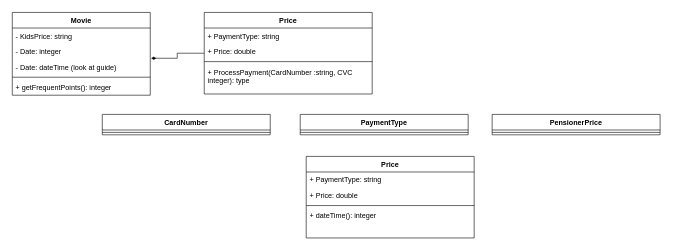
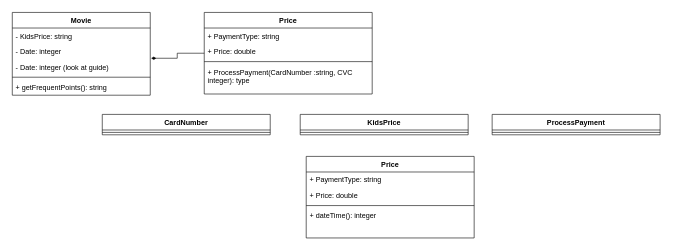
- <mxCell id="5" value="- Date: dateTime (look at guide)" style="text;strokeColor=none;fillColor=none;align=left;verticalAlign=top;spacingLeft=4;spacingRight=4;overflow=hidden;rotatable=0;points=[[0,0.5],[1,0.5]];portConstraint=eastwest;" vertex="1" parent="2"><mxGeometry y="78" width="230" height="26" as="geometry" /></mxCell>
+ <mxCell id="5" value="- Date: integer (look at guide)" style="text;strokeColor=none;fillColor=none;align=left;verticalAlign=top;spacingLeft=4;spacingRight=4;overflow=hidden;rotatable=0;points=[[0,0.5],[1,0.5]];portConstraint=eastwest;" vertex="1" parent="2"><mxGeometry y="78" width="230" height="26" as="geometry" /></mxCell>
- <mxCell id="7" value="+ getFrequentPoints(): integer" style="text;strokeColor=none;fillColor=none;align=left;verticalAlign=top;spacingLeft=4;spacingRight=4;overflow=hidden;rotatable=0;points=[[0,0.5],[1,0.5]];portConstraint=eastwest;" vertex="1" parent="2"><mxGeometry y="112" width="230" height="26" as="geometry" /></mxCell>
+ <mxCell id="7" value="+ getFrequentPoints(): string" style="text;strokeColor=none;fillColor=none;align=left;verticalAlign=top;spacingLeft=4;spacingRight=4;overflow=hidden;rotatable=0;points=[[0,0.5],[1,0.5]];portConstraint=eastwest;" vertex="1" parent="2"><mxGeometry y="112" width="230" height="26" as="geometry" /></mxCell>
- <mxCell id="16" value="PaymentType" style="swimlane;fontStyle=1;align=center;verticalAlign=top;childLayout=stackLayout;horizontal=1;startSize=26;horizontalStack=0;resizeParent=1;resizeParentMax=0;resizeLast=0;collapsible=1;marginBottom=0;" vertex="1" parent="1"><mxGeometry x="500" y="190" width="280" height="34" as="geometry" /></mxCell>
+ <mxCell id="16" value="KidsPrice" style="swimlane;fontStyle=1;align=center;verticalAlign=top;childLayout=stackLayout;horizontal=1;startSize=26;horizontalStack=0;resizeParent=1;resizeParentMax=0;resizeLast=0;collapsible=1;marginBottom=0;" vertex="1" parent="1"><mxGeometry x="500" y="190" width="280" height="34" as="geometry" /></mxCell>
- <mxCell id="18" value="PensionerPrice" style="swimlane;fontStyle=1;align=center;verticalAlign=top;childLayout=stackLayout;horizontal=1;startSize=26;horizontalStack=0;resizeParent=1;resizeParentMax=0;resizeLast=0;collapsible=1;marginBottom=0;" vertex="1" parent="1"><mxGeometry x="820" y="190" width="280" height="34" as="geometry" /></mxCell>
+ <mxCell id="18" value="ProcessPayment" style="swimlane;fontStyle=1;align=center;verticalAlign=top;childLayout=stackLayout;horizontal=1;startSize=26;horizontalStack=0;resizeParent=1;resizeParentMax=0;resizeLast=0;collapsible=1;marginBottom=0;" vertex="1" parent="1"><mxGeometry x="820" y="190" width="280" height="34" as="geometry" /></mxCell>
